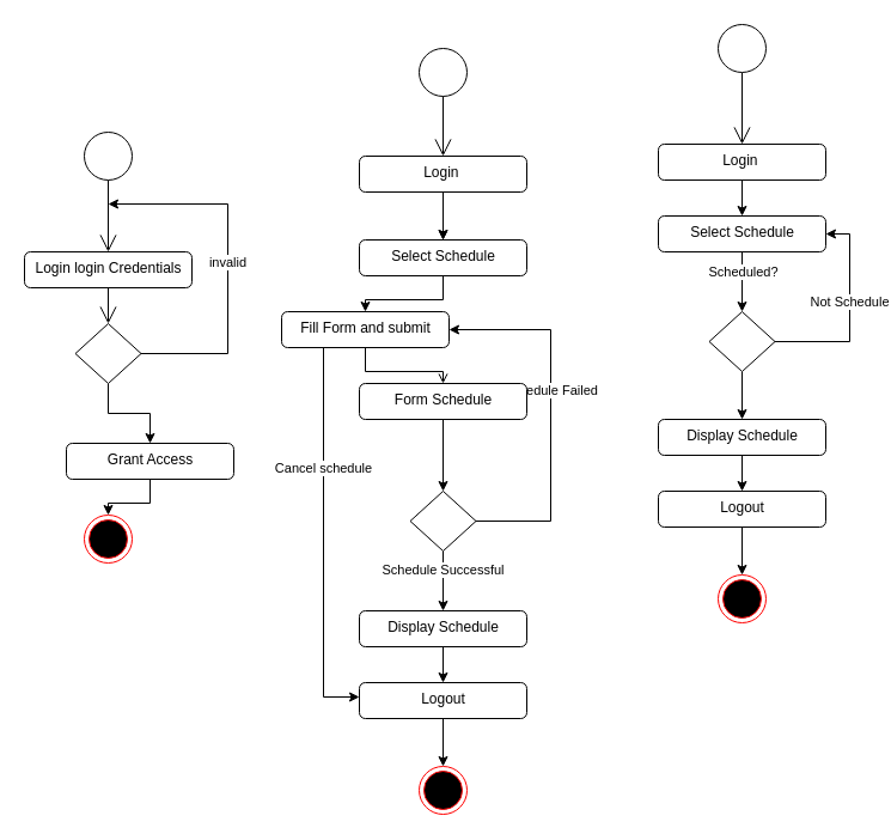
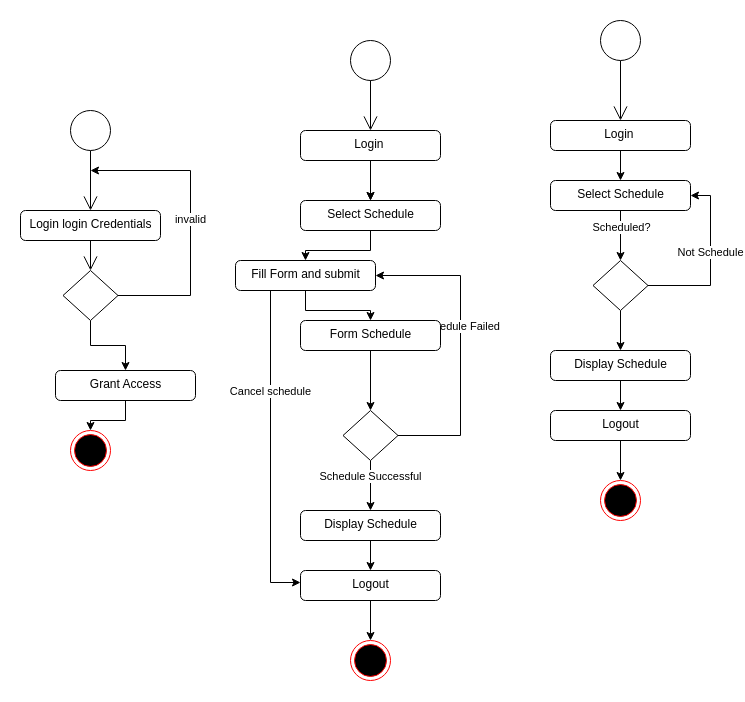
- <mxCell id="28" style="edgeStyle=orthogonalEdgeStyle;rounded=0;orthogonalLoop=1;jettySize=auto;html=1;exitX=0.5;exitY=0.667;exitDx=0;exitDy=0;exitPerimeter=0;endArrow=open;" parent="1" source="41" target="38" edge="1"><mxGeometry relative="1" as="geometry"><mxPoint x="460" y="310" as="sourcePoint" /></mxGeometry></mxCell>
+ <mxCell id="28" style="edgeStyle=orthogonalEdgeStyle;rounded=0;orthogonalLoop=1;jettySize=auto;html=1;exitX=0.5;exitY=0.667;exitDx=0;exitDy=0;exitPerimeter=0;" parent="1" source="41" target="38" edge="1"><mxGeometry relative="1" as="geometry"><mxPoint x="460" y="310" as="sourcePoint" /></mxGeometry></mxCell>
